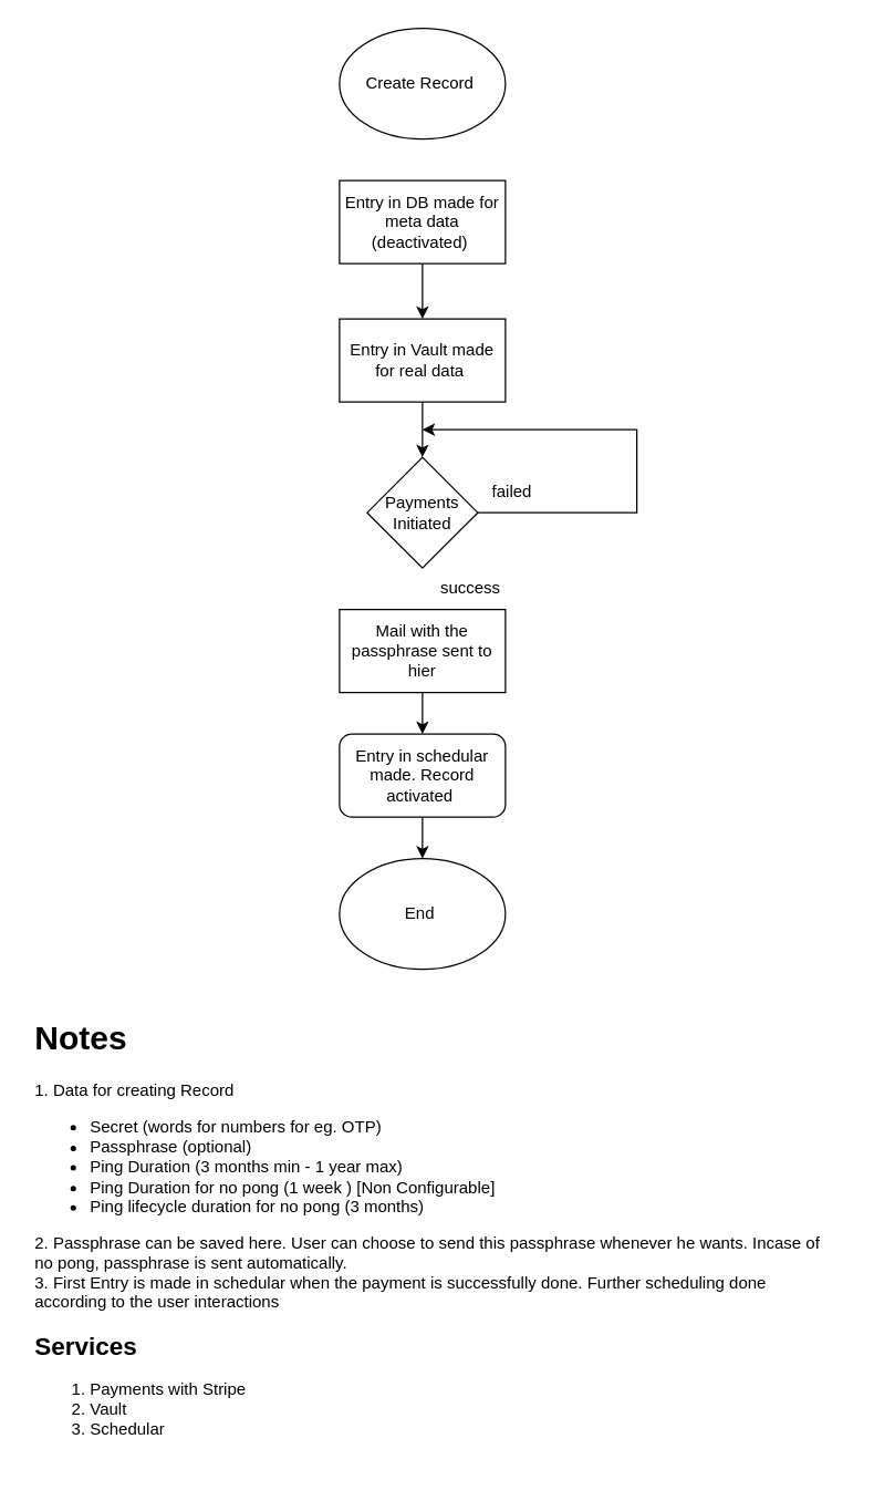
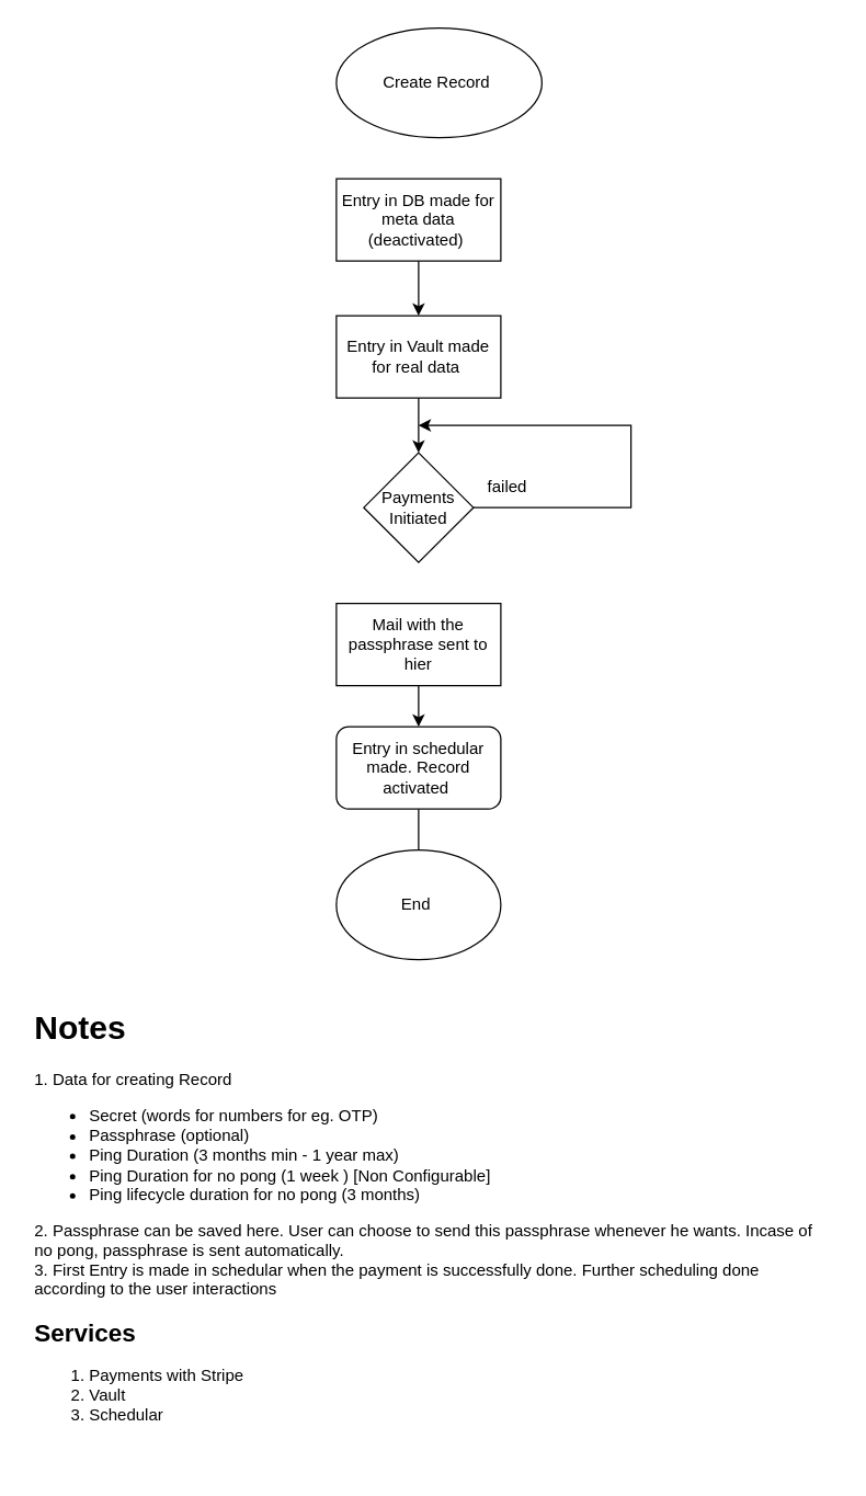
- <mxCell id="2" value="Create Record&amp;nbsp;" style="ellipse;whiteSpace=wrap;html=1;" vertex="1" parent="1"><mxGeometry x="245" y="20" width="120" height="80" as="geometry" /></mxCell>
+ <mxCell id="2" value="Create Record&amp;nbsp;" style="ellipse;whiteSpace=wrap;html=1;" vertex="1" parent="1"><mxGeometry x="245" y="20" width="150" height="80" as="geometry" /></mxCell>
- <mxCell id="11" value="success" style="text;html=1;strokeColor=none;fillColor=none;align=center;verticalAlign=middle;whiteSpace=wrap;rounded=0;" vertex="1" parent="1"><mxGeometry x="310" y="410" width="60" height="30" as="geometry" /></mxCell>
- <mxCell id="13" value="" style="edgeStyle=orthogonalEdgeStyle;rounded=0;orthogonalLoop=1;jettySize=auto;html=1;" edge="1" parent="1" source="14" target="15"><mxGeometry relative="1" as="geometry" /></mxCell>
+ <mxCell id="13" value="" style="edgeStyle=orthogonalEdgeStyle;rounded=0;orthogonalLoop=1;jettySize=auto;html=1;endArrow=none;" edge="1" parent="1" source="14" target="15"><mxGeometry relative="1" as="geometry" /></mxCell>
